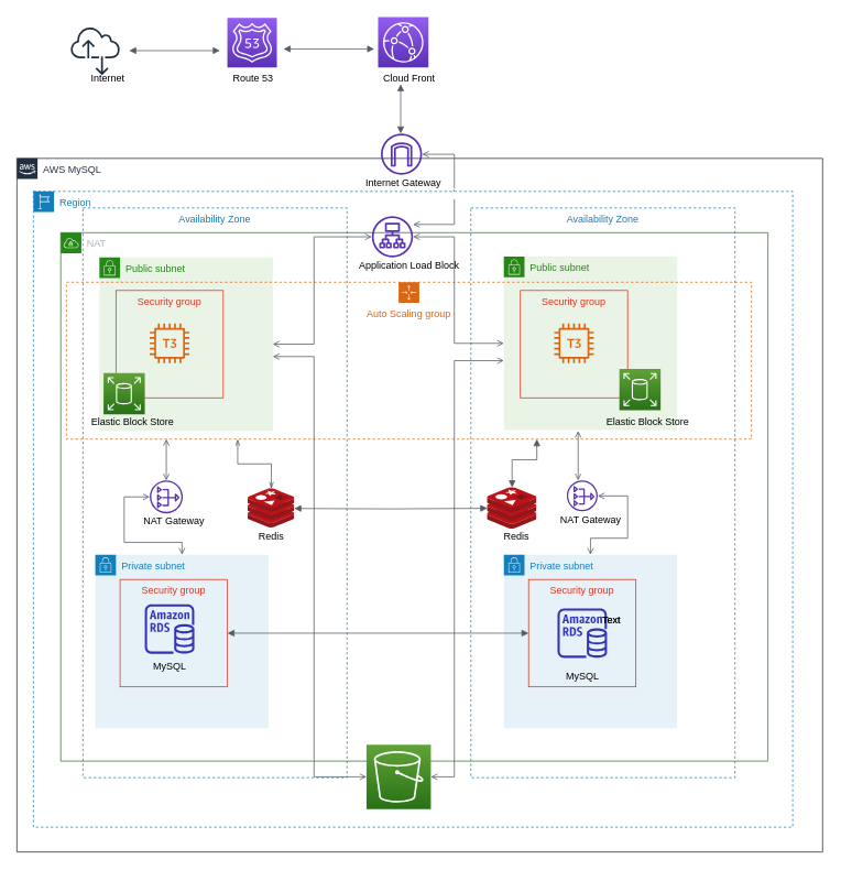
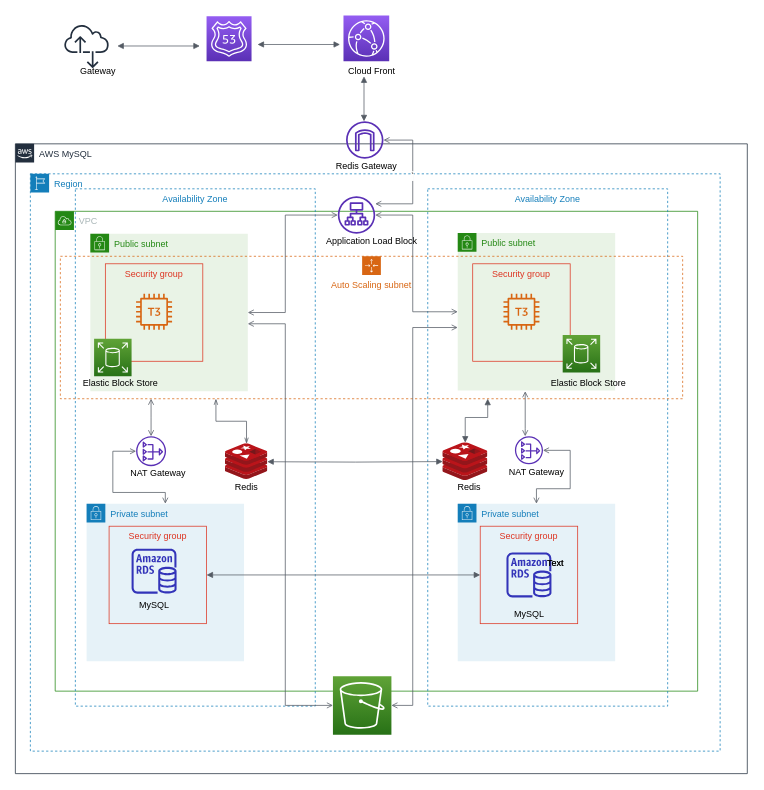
- <mxCell id="32" value="Internet" style="text;html=1;resizable=0;autosize=1;align=center;verticalAlign=middle;points=[];fillColor=none;strokeColor=none;rounded=0;" vertex="1" parent="1"><mxGeometry x="100" y="84" width="60" height="20" as="geometry" /></mxCell>
+ <mxCell id="32" value="Gateway" style="text;html=1;resizable=0;autosize=1;align=center;verticalAlign=middle;points=[];fillColor=none;strokeColor=none;rounded=0;" vertex="1" parent="1"><mxGeometry x="100" y="84" width="60" height="20" as="geometry" /></mxCell>
- <mxCell id="33" value="Route 53&lt;br&gt;" style="text;html=1;resizable=0;autosize=1;align=center;verticalAlign=middle;points=[];fillColor=none;strokeColor=none;rounded=0;" vertex="1" parent="1"><mxGeometry x="276" y="84" width="60" height="20" as="geometry" /></mxCell>
- <mxCell id="36" value="Internet Gateway&lt;br&gt;" style="text;html=1;resizable=0;autosize=1;align=center;verticalAlign=middle;points=[];fillColor=none;strokeColor=none;rounded=0;" vertex="1" parent="1"><mxGeometry x="433.12" y="211" width="110" height="20" as="geometry" /></mxCell>
+ <mxCell id="36" value="Redis Gateway&lt;br&gt;" style="text;html=1;resizable=0;autosize=1;align=center;verticalAlign=middle;points=[];fillColor=none;strokeColor=none;rounded=0;" vertex="1" parent="1"><mxGeometry x="433.12" y="211" width="110" height="20" as="geometry" /></mxCell>
- <mxCell id="4" value="NAT" style="points=[[0,0],[0.25,0],[0.5,0],[0.75,0],[1,0],[1,0.25],[1,0.5],[1,0.75],[1,1],[0.75,1],[0.5,1],[0.25,1],[0,1],[0,0.75],[0,0.5],[0,0.25]];outlineConnect=0;gradientColor=none;html=1;whiteSpace=wrap;fontSize=12;fontStyle=0;shape=mxgraph.aws4.group;grIcon=mxgraph.aws4.group_vpc;strokeColor=#248814;fillColor=none;verticalAlign=top;align=left;spacingLeft=30;fontColor=#AAB7B8;dashed=0;" vertex="1" parent="1"><mxGeometry x="73.12" y="281" width="856.88" height="640" as="geometry" /></mxCell>
+ <mxCell id="4" value="VPC" style="points=[[0,0],[0.25,0],[0.5,0],[0.75,0],[1,0],[1,0.25],[1,0.5],[1,0.75],[1,1],[0.75,1],[0.5,1],[0.25,1],[0,1],[0,0.75],[0,0.5],[0,0.25]];outlineConnect=0;gradientColor=none;html=1;whiteSpace=wrap;fontSize=12;fontStyle=0;shape=mxgraph.aws4.group;grIcon=mxgraph.aws4.group_vpc;strokeColor=#248814;fillColor=none;verticalAlign=top;align=left;spacingLeft=30;fontColor=#AAB7B8;dashed=0;" vertex="1" parent="1"><mxGeometry x="73.12" y="281" width="856.88" height="640" as="geometry" /></mxCell>
- <mxCell id="17" value="Auto Scaling group" style="points=[[0,0],[0.25,0],[0.5,0],[0.75,0],[1,0],[1,0.25],[1,0.5],[1,0.75],[1,1],[0.75,1],[0.5,1],[0.25,1],[0,1],[0,0.75],[0,0.5],[0,0.25]];outlineConnect=0;gradientColor=none;html=1;whiteSpace=wrap;fontSize=12;fontStyle=0;shape=mxgraph.aws4.groupCenter;grIcon=mxgraph.aws4.group_auto_scaling_group;grStroke=1;strokeColor=#D86613;fillColor=none;verticalAlign=top;align=center;fontColor=#D86613;dashed=1;spacingTop=25;" vertex="1" parent="1"><mxGeometry x="80" y="341" width="830" height="190" as="geometry" /></mxCell>
+ <mxCell id="17" value="Auto Scaling subnet" style="points=[[0,0],[0.25,0],[0.5,0],[0.75,0],[1,0],[1,0.25],[1,0.5],[1,0.75],[1,1],[0.75,1],[0.5,1],[0.25,1],[0,1],[0,0.75],[0,0.5],[0,0.25]];outlineConnect=0;gradientColor=none;html=1;whiteSpace=wrap;fontSize=12;fontStyle=0;shape=mxgraph.aws4.groupCenter;grIcon=mxgraph.aws4.group_auto_scaling_group;grStroke=1;strokeColor=#D86613;fillColor=none;verticalAlign=top;align=center;fontColor=#D86613;dashed=1;spacingTop=25;" vertex="1" parent="1"><mxGeometry x="80" y="341" width="830" height="190" as="geometry" /></mxCell>
